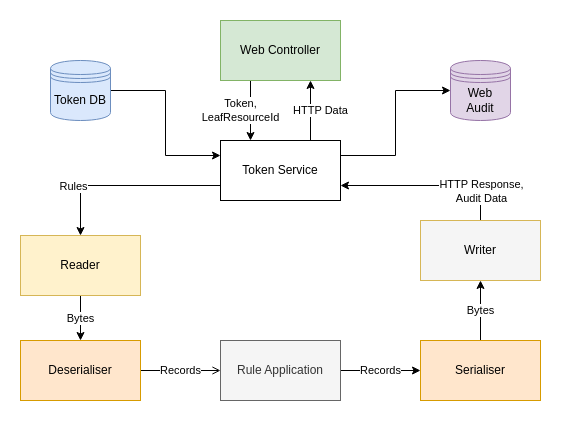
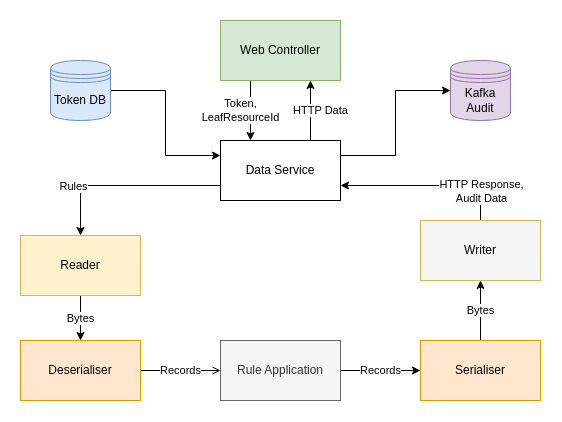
- <mxCell id="22" value="&lt;div&gt;Web&lt;/div&gt;&lt;div&gt;Audit&lt;br&gt;&lt;/div&gt;" style="shape=datastore;whiteSpace=wrap;html=1;fillColor=#e1d5e7;strokeColor=#9673a6;" parent="1" vertex="1"><mxGeometry x="450" y="60" width="60" height="60" as="geometry" /></mxCell>
+ <mxCell id="22" value="&lt;div&gt;Kafka&lt;/div&gt;&lt;div&gt;Audit&lt;br&gt;&lt;/div&gt;" style="shape=datastore;whiteSpace=wrap;html=1;fillColor=#e1d5e7;strokeColor=#9673a6;" parent="1" vertex="1"><mxGeometry x="450" y="60" width="60" height="60" as="geometry" /></mxCell>
- <mxCell id="8" value="Token Service" style="rounded=0;whiteSpace=wrap;html=1;" parent="1" vertex="1"><mxGeometry x="220" y="140" width="120" height="60" as="geometry" /></mxCell>
+ <mxCell id="8" value="Data Service" style="rounded=0;whiteSpace=wrap;html=1;" parent="1" vertex="1"><mxGeometry x="220" y="140" width="120" height="60" as="geometry" /></mxCell>
